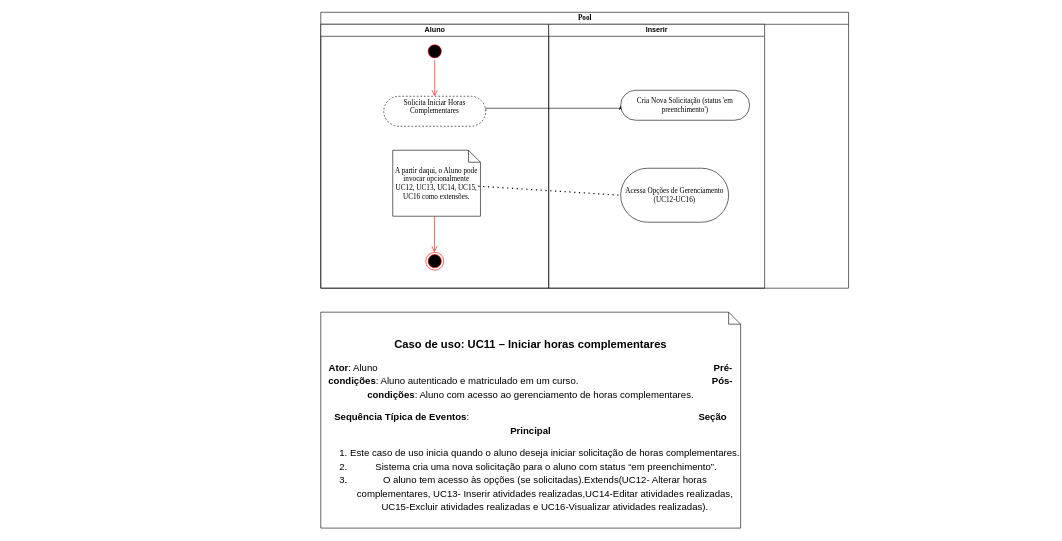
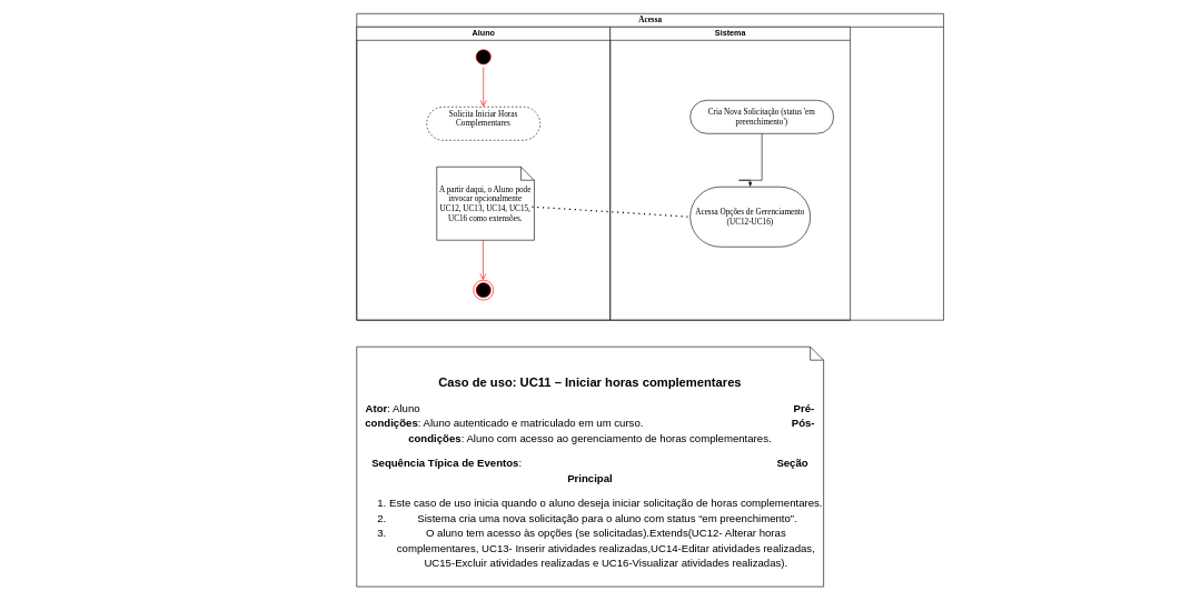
- <mxCell id="2" value="Pool" style="swimlane;html=1;childLayout=stackLayout;startSize=20;rounded=0;shadow=0;comic=0;labelBackgroundColor=none;strokeWidth=1;fontFamily=Verdana;fontSize=12;align=center;" vertex="1" parent="1"><mxGeometry x="20" y="20" width="880" height="460" as="geometry"><mxRectangle x="20" y="20" width="70" height="30" as="alternateBounds" /></mxGeometry></mxCell>
+ <mxCell id="2" value="Acessa" style="swimlane;html=1;childLayout=stackLayout;startSize=20;rounded=0;shadow=0;comic=0;labelBackgroundColor=none;strokeWidth=1;fontFamily=Verdana;fontSize=12;align=center;" vertex="1" parent="1"><mxGeometry x="20" y="20" width="880" height="460" as="geometry"><mxRectangle x="20" y="20" width="70" height="30" as="alternateBounds" /></mxGeometry></mxCell>
- <mxCell id="11" value="Inserir" style="swimlane;html=1;startSize=20;" vertex="1" parent="2"><mxGeometry x="380" y="20" width="360" height="440" as="geometry" /></mxCell>
+ <mxCell id="11" value="Sistema" style="swimlane;html=1;startSize=20;" vertex="1" parent="2"><mxGeometry x="380" y="20" width="360" height="440" as="geometry" /></mxCell>
- <mxCell id="3" style="edgeStyle=orthogonalEdgeStyle;rounded=0;html=1;labelBackgroundColor=none;startArrow=none;startFill=0;startSize=5;endArrow=classicThin;endFill=1;endSize=5;jettySize=auto;orthogonalLoop=1;strokeWidth=1;fontFamily=Verdana;fontSize=12;exitX=1;exitY=0.5;exitDx=0;exitDy=0;entryX=0;entryY=0.5;entryDx=0;entryDy=0;" edge="1" parent="2" source="5" target="12"><mxGeometry relative="1" as="geometry"><Array as="points"><mxPoint x="275" y="160" /></Array><mxPoint x="210" y="250" as="sourcePoint" /><mxPoint x="380" y="250" as="targetPoint" /></mxGeometry></mxCell>
+ <mxCell id="14" style="edgeStyle=orthogonalEdgeStyle;rounded=0;html=1;labelBackgroundColor=none;startArrow=none;startFill=0;startSize=5;endArrow=classicThin;endFill=1;endSize=5;jettySize=auto;orthogonalLoop=1;strokeWidth=1;fontFamily=Verdana;fontSize=12;exitX=0.5;exitY=1;exitDx=0;exitDy=0;entryX=0.5;entryY=0;entryDx=0;entryDy=0;" edge="1" parent="11" source="12" target="13"><mxGeometry relative="1" as="geometry"><Array as="points"><mxPoint x="193" y="230" /><mxPoint x="193" y="230" /></Array><mxPoint x="-95" y="155" as="sourcePoint" /><mxPoint x="130" y="150" as="targetPoint" /></mxGeometry></mxCell>
